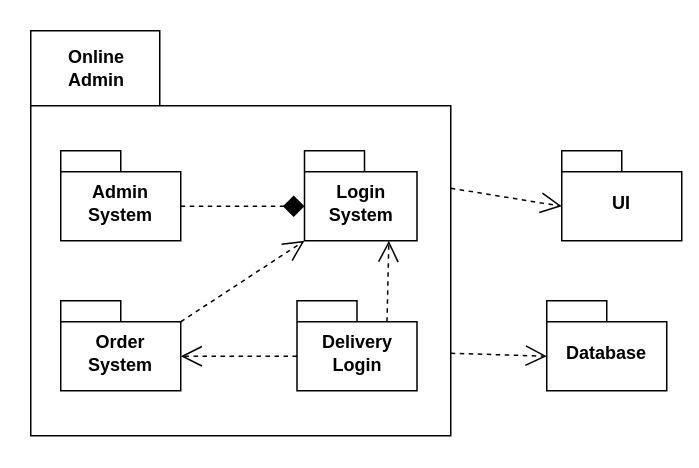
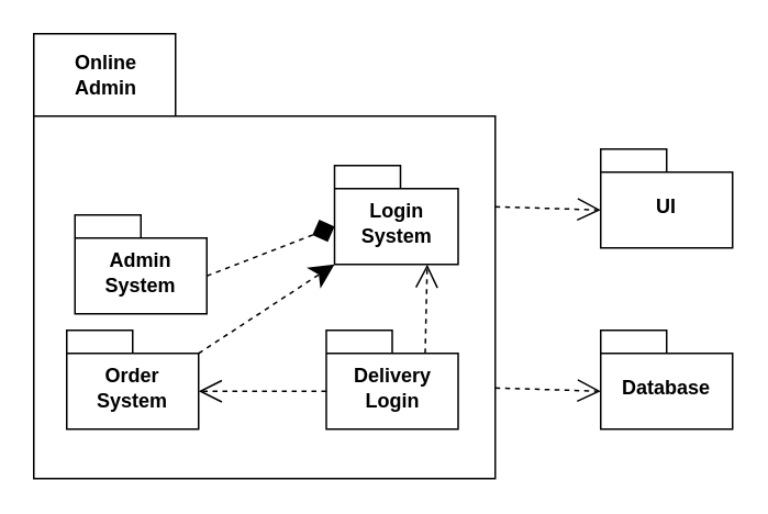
- <mxCell id="4" value="Admin System" style="shape=folder;fontStyle=1;spacingTop=10;tabWidth=40;tabHeight=14;tabPosition=left;html=1;whiteSpace=wrap;" parent="1" vertex="1"><mxGeometry x="40" y="100" width="80" height="60" as="geometry" /></mxCell>
+ <mxCell id="4" value="Admin System" style="shape=folder;fontStyle=1;spacingTop=10;tabWidth=40;tabHeight=14;tabPosition=left;html=1;whiteSpace=wrap;" parent="1" vertex="1"><mxGeometry x="45" y="130" width="80" height="60" as="geometry" /></mxCell>
- <mxCell id="8" value="UI" style="shape=folder;fontStyle=1;spacingTop=10;tabWidth=40;tabHeight=14;tabPosition=left;html=1;whiteSpace=wrap;" parent="1" vertex="1"><mxGeometry x="374" y="100" width="80" height="60" as="geometry" /></mxCell>
+ <mxCell id="8" value="UI" style="shape=folder;fontStyle=1;spacingTop=10;tabWidth=40;tabHeight=14;tabPosition=left;html=1;whiteSpace=wrap;" parent="1" vertex="1"><mxGeometry x="364" y="90" width="80" height="60" as="geometry" /></mxCell>
- <mxCell id="13" value="" style="endArrow=open;endSize=12;dashed=1;html=1;rounded=0;exitX=0;exitY=0;exitDx=80;exitDy=14;exitPerimeter=0;entryX=0;entryY=0;entryDx=0;entryDy=60;entryPerimeter=0;" parent="1" source="3" target="7" edge="1"><mxGeometry width="160" relative="1" as="geometry"><mxPoint x="197.5" y="310" as="sourcePoint" /><mxPoint x="119.5" y="310" as="targetPoint" /></mxGeometry></mxCell>
+ <mxCell id="13" value="" style="endArrow=classic;endSize=12;dashed=1;html=1;rounded=0;exitX=0;exitY=0;exitDx=80;exitDy=14;exitPerimeter=0;entryX=0;entryY=0;entryDx=0;entryDy=60;entryPerimeter=0;" parent="1" source="3" target="7" edge="1"><mxGeometry width="160" relative="1" as="geometry"><mxPoint x="197.5" y="310" as="sourcePoint" /><mxPoint x="119.5" y="310" as="targetPoint" /></mxGeometry></mxCell>
